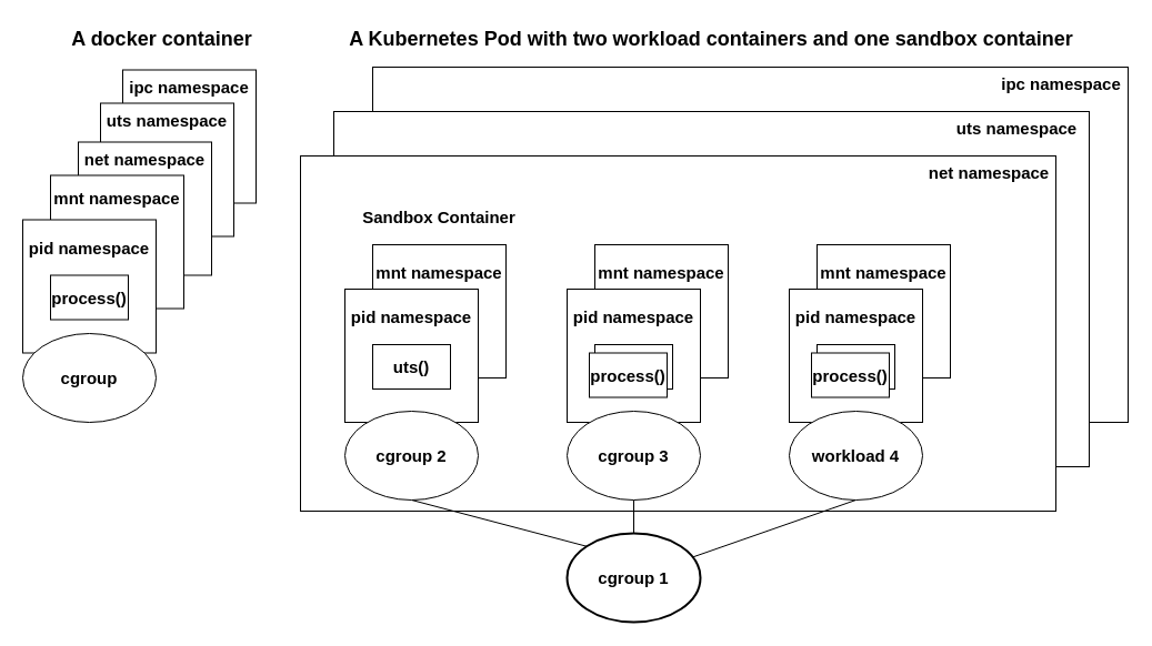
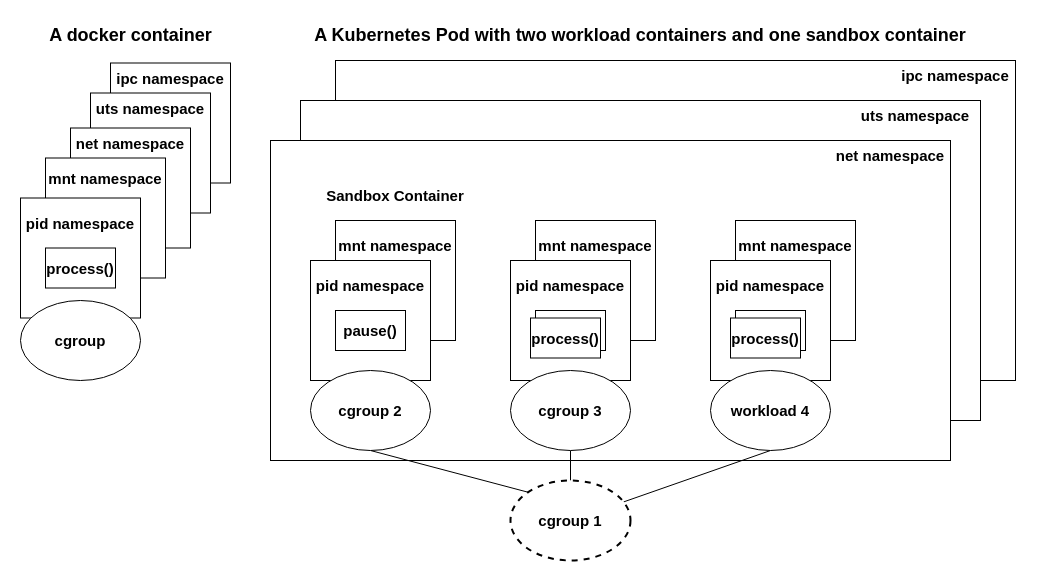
- <mxCell id="46" value="A docker container" style="text;html=1;strokeColor=none;fillColor=none;align=center;verticalAlign=middle;whiteSpace=wrap;rounded=0;fontSize=18;fontStyle=1" vertex="1" parent="1"><mxGeometry x="52.5" y="20" width="185" height="30" as="geometry" /></mxCell>
+ <mxCell id="46" value="A docker container" style="text;html=1;strokeColor=none;fillColor=none;align=center;verticalAlign=middle;whiteSpace=wrap;rounded=0;fontSize=18;fontStyle=1" vertex="1" parent="1"><mxGeometry x="37.5" y="20" width="185" height="30" as="geometry" /></mxCell>
- <mxCell id="10" value="&lt;font style=&quot;font-size: 15px&quot;&gt;&lt;b&gt;uts()&lt;/b&gt;&lt;/font&gt;" style="rounded=0;whiteSpace=wrap;html=1;fillColor=default;" vertex="1" parent="1"><mxGeometry x="335" y="310" width="70" height="40" as="geometry" /></mxCell>
+ <mxCell id="10" value="&lt;font style=&quot;font-size: 15px&quot;&gt;&lt;b&gt;pause()&lt;/b&gt;&lt;/font&gt;" style="rounded=0;whiteSpace=wrap;html=1;fillColor=default;" vertex="1" parent="1"><mxGeometry x="335" y="310" width="70" height="40" as="geometry" /></mxCell>
- <mxCell id="35" value="&lt;b&gt;cgroup 1&lt;/b&gt;" style="ellipse;whiteSpace=wrap;html=1;fontSize=15;fillColor=default;strokeWidth=2;" vertex="1" parent="1"><mxGeometry x="510" y="480" width="120" height="80" as="geometry" /></mxCell>
+ <mxCell id="35" value="&lt;b&gt;cgroup 1&lt;/b&gt;" style="ellipse;whiteSpace=wrap;html=1;fontSize=15;fillColor=default;strokeWidth=2;dashed=1;" vertex="1" parent="1"><mxGeometry x="510" y="480" width="120" height="80" as="geometry" /></mxCell>
